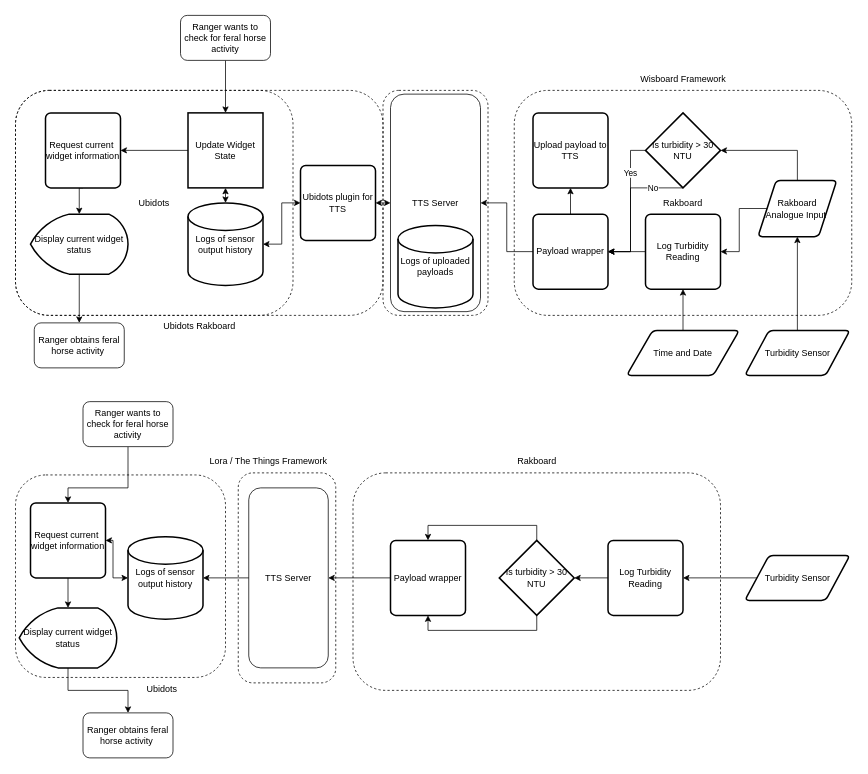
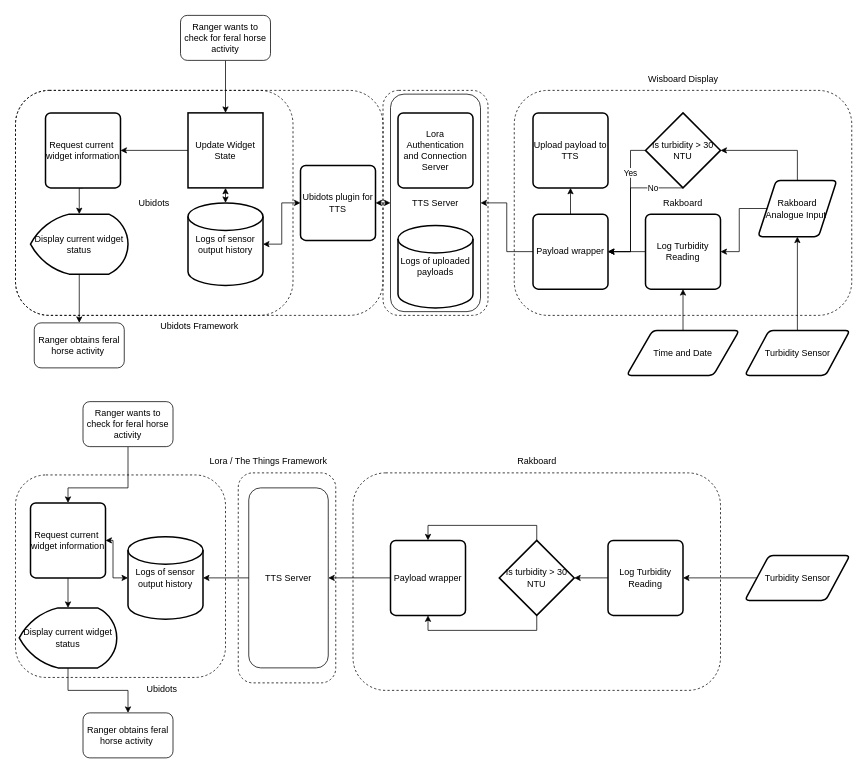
- <mxCell id="41" value="Wisboard Framework" style="text;html=1;align=center;verticalAlign=middle;resizable=0;points=[];autosize=1;strokeColor=none;fillColor=none;" vertex="1" parent="1"><mxGeometry x="840" y="90" width="140" height="30" as="geometry" /></mxCell>
+ <mxCell id="41" value="Wisboard Display" style="text;html=1;align=center;verticalAlign=middle;resizable=0;points=[];autosize=1;strokeColor=none;fillColor=none;" vertex="1" parent="1"><mxGeometry x="840" y="90" width="140" height="30" as="geometry" /></mxCell>
+ <mxCell id="19" value="Lora Authentication and Connection Server" style="rounded=1;whiteSpace=wrap;html=1;absoluteArcSize=1;arcSize=14;strokeWidth=2;" vertex="1" parent="1"><mxGeometry x="530" y="150" width="100" height="100" as="geometry" /></mxCell>
- <mxCell id="42" value="Ubidots Rakboard" style="text;html=1;align=center;verticalAlign=middle;resizable=0;points=[];autosize=1;strokeColor=none;fillColor=none;" vertex="1" parent="1"><mxGeometry x="200" y="420" width="130" height="30" as="geometry" /></mxCell>
+ <mxCell id="42" value="Ubidots Framework" style="text;html=1;align=center;verticalAlign=middle;resizable=0;points=[];autosize=1;strokeColor=none;fillColor=none;" vertex="1" parent="1"><mxGeometry x="200" y="420" width="130" height="30" as="geometry" /></mxCell>
